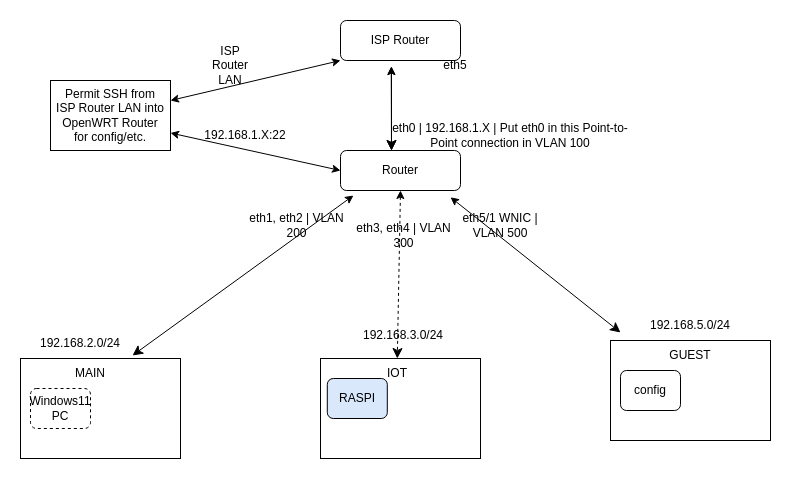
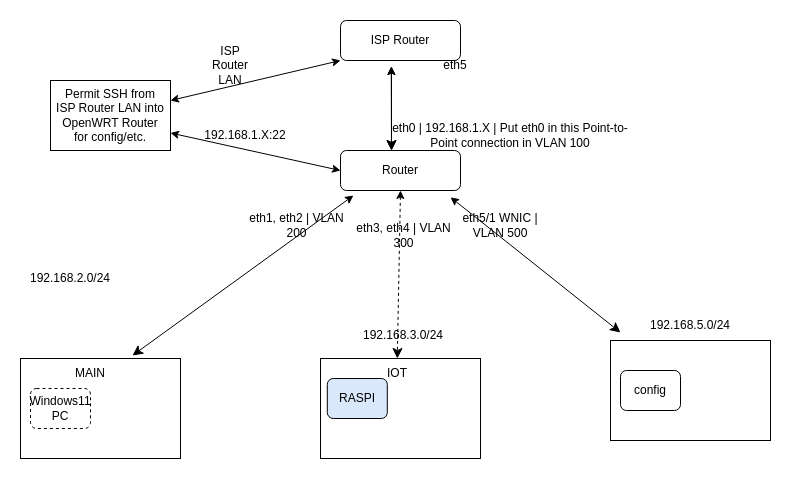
- <mxCell id="9" value="192.168.2.0/24" style="text;html=1;align=center;verticalAlign=middle;whiteSpace=wrap;rounded=0;" parent="1" vertex="1"><mxGeometry x="20" y="328" width="120" height="30" as="geometry" /></mxCell>
+ <mxCell id="9" value="192.168.2.0/24" style="text;html=1;align=center;verticalAlign=middle;whiteSpace=wrap;rounded=0;" parent="1" vertex="1"><mxGeometry x="10" y="263" width="120" height="30" as="geometry" /></mxCell>
- <mxCell id="20" value="GUEST" style="text;html=1;align=center;verticalAlign=middle;whiteSpace=wrap;rounded=0;" parent="1" vertex="1"><mxGeometry x="660" y="340" width="60" height="30" as="geometry" /></mxCell>
